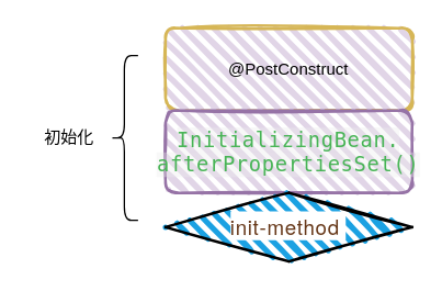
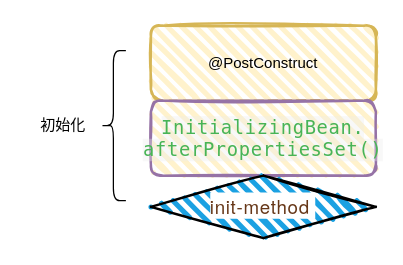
- <mxCell id="2" value="@PostConstruct" style="rounded=1;whiteSpace=wrap;html=1;strokeWidth=2;fillWeight=4;hachureGap=8;hachureAngle=45;fillColor=#e1d5e7;sketch=1;strokeColor=#d6b656;" vertex="1" parent="1"><mxGeometry x="120" y="20" width="180" height="60" as="geometry" /></mxCell>
+ <mxCell id="2" value="@PostConstruct" style="rounded=1;whiteSpace=wrap;html=1;strokeWidth=2;fillWeight=4;hachureGap=8;hachureAngle=45;fillColor=#fff2cc;sketch=1;strokeColor=#d6b656;" vertex="1" parent="1"><mxGeometry x="120" y="20" width="180" height="60" as="geometry" /></mxCell>
- <mxCell id="3" value="&lt;span style=&quot;color: rgb(72 , 180 , 86) ; font-family: monospace ; font-size: 15px ; letter-spacing: 0.544px ; text-align: left ; background-color: rgba(235 , 235 , 235 , 0.35)&quot;&gt;InitializingBean.&lt;br&gt;afterPropertiesSet()&lt;/span&gt;" style="rounded=1;whiteSpace=wrap;html=1;strokeWidth=2;fillWeight=4;hachureGap=8;hachureAngle=45;fillColor=#e1d5e7;sketch=1;strokeColor=#9673a6;" vertex="1" parent="1"><mxGeometry x="120" y="80" width="180" height="60" as="geometry" /></mxCell>
+ <mxCell id="3" value="&lt;span style=&quot;color: rgb(72 , 180 , 86) ; font-family: monospace ; font-size: 15px ; letter-spacing: 0.544px ; text-align: left ; background-color: rgba(235 , 235 , 235 , 0.35)&quot;&gt;InitializingBean.&lt;br&gt;afterPropertiesSet()&lt;/span&gt;" style="rounded=1;whiteSpace=wrap;html=1;strokeWidth=2;fillWeight=4;hachureGap=8;hachureAngle=45;fillColor=#fff2cc;sketch=1;strokeColor=#9673a6;" vertex="1" parent="1"><mxGeometry x="120" y="80" width="180" height="60" as="geometry" /></mxCell>
